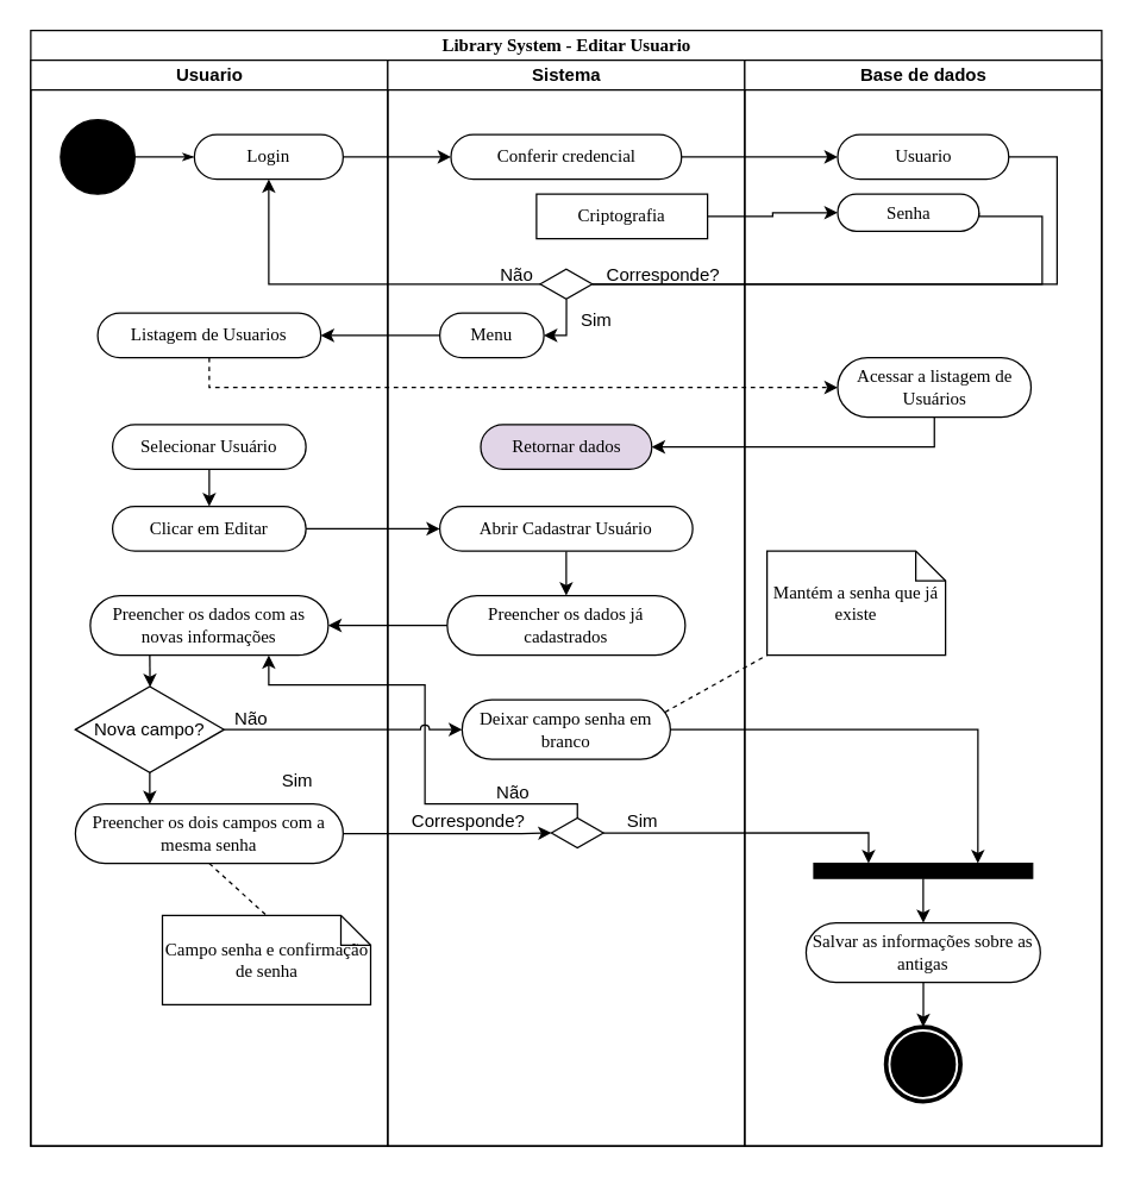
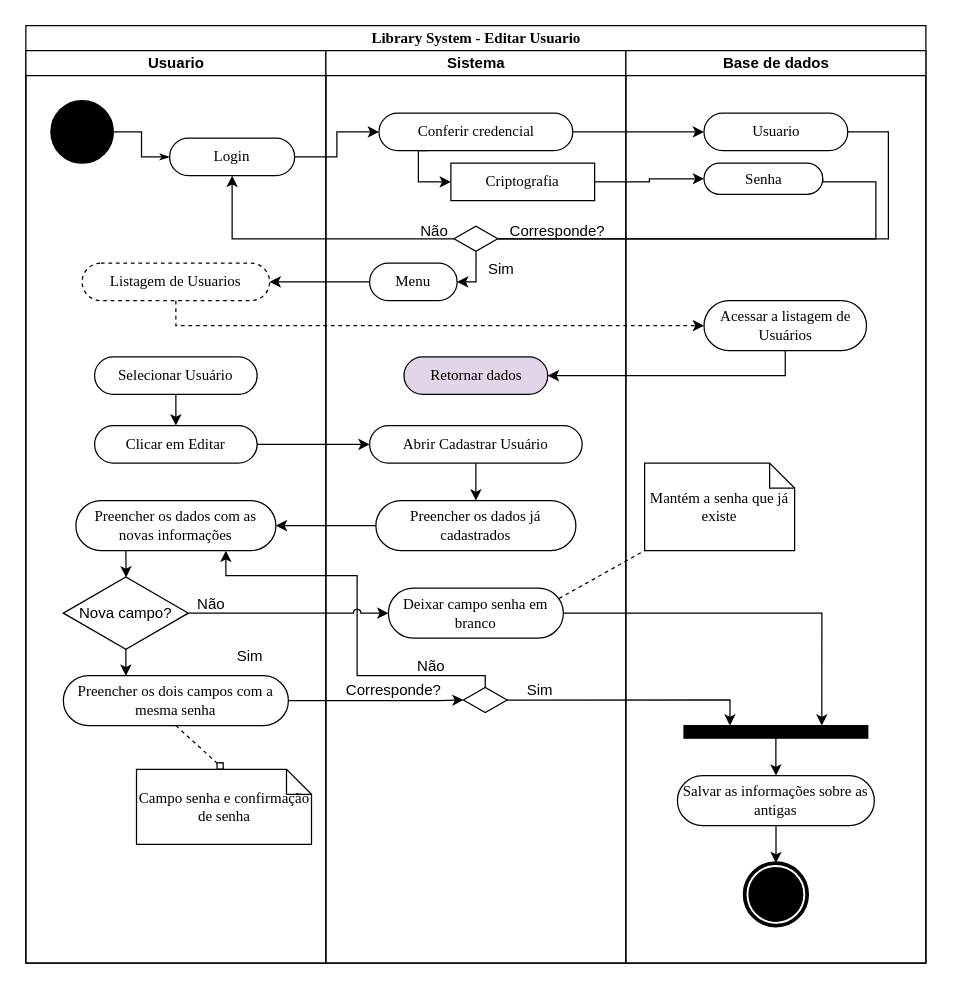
- <mxCell id="12" value="Login" style="rounded=1;whiteSpace=wrap;html=1;shadow=0;comic=0;labelBackgroundColor=none;strokeWidth=1;fontFamily=Verdana;fontSize=12;align=center;arcSize=50;" parent="10" vertex="1"><mxGeometry x="110" y="50" width="100" height="30" as="geometry" /></mxCell>
+ <mxCell id="12" value="Login" style="rounded=1;whiteSpace=wrap;html=1;shadow=0;comic=0;labelBackgroundColor=none;strokeWidth=1;fontFamily=Verdana;fontSize=12;align=center;arcSize=50;" parent="10" vertex="1"><mxGeometry x="115" y="70" width="100" height="30" as="geometry" /></mxCell>
+ <mxCell id="28" style="edgeStyle=orthogonalEdgeStyle;rounded=0;orthogonalLoop=1;jettySize=auto;html=1;exitX=0.25;exitY=1;exitDx=0;exitDy=0;entryX=0;entryY=0.5;entryDx=0;entryDy=0;" parent="27" source="29" target="30" edge="1"><mxGeometry relative="1" as="geometry"><Array as="points"><mxPoint x="74" y="105" /></Array></mxGeometry></mxCell>
- <mxCell id="14" value="Listagem de Usuarios" style="rounded=1;whiteSpace=wrap;html=1;shadow=0;comic=0;labelBackgroundColor=none;strokeWidth=1;fontFamily=Verdana;fontSize=12;align=center;arcSize=50;" parent="10" vertex="1"><mxGeometry x="45" y="170" width="150" height="30" as="geometry" /></mxCell>
+ <mxCell id="14" value="Listagem de Usuarios" style="rounded=1;whiteSpace=wrap;html=1;shadow=0;comic=0;labelBackgroundColor=none;strokeWidth=1;fontFamily=Verdana;fontSize=12;align=center;arcSize=50;dashed=1;" parent="10" vertex="1"><mxGeometry x="45" y="170" width="150" height="30" as="geometry" /></mxCell>
- <mxCell id="26" style="rounded=0;orthogonalLoop=1;jettySize=auto;html=1;exitX=0.5;exitY=1;exitDx=0;exitDy=0;entryX=0.5;entryY=0;entryDx=0;entryDy=0;entryPerimeter=0;dashed=1;endArrow=none;endFill=0;" edge="1" parent="10" source="21" target="25"><mxGeometry relative="1" as="geometry" /></mxCell>
+ <mxCell id="26" style="rounded=0;orthogonalLoop=1;jettySize=auto;html=1;exitX=0.5;exitY=1;exitDx=0;exitDy=0;entryX=0.5;entryY=0;entryDx=0;entryDy=0;entryPerimeter=0;dashed=1;endArrow=diamond;endFill=0;" edge="1" parent="10" source="21" target="25"><mxGeometry relative="1" as="geometry" /></mxCell>
